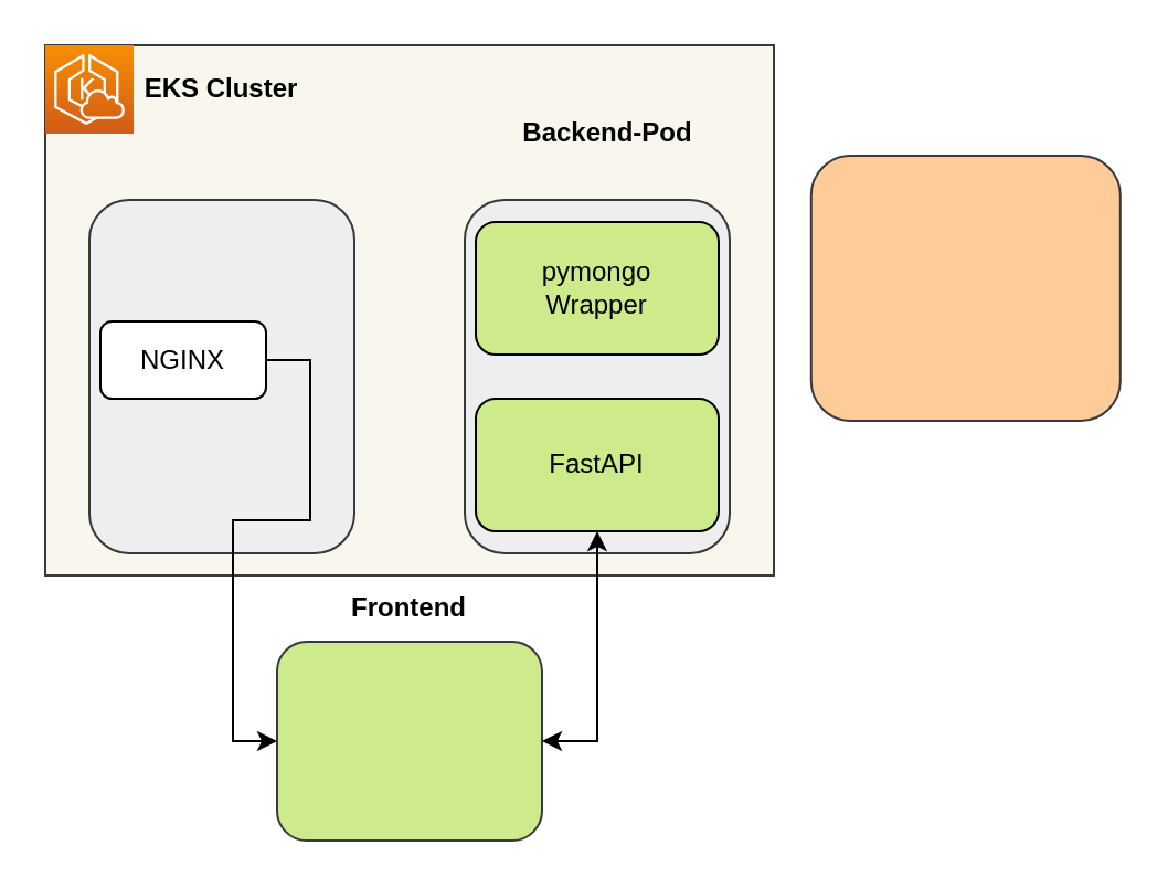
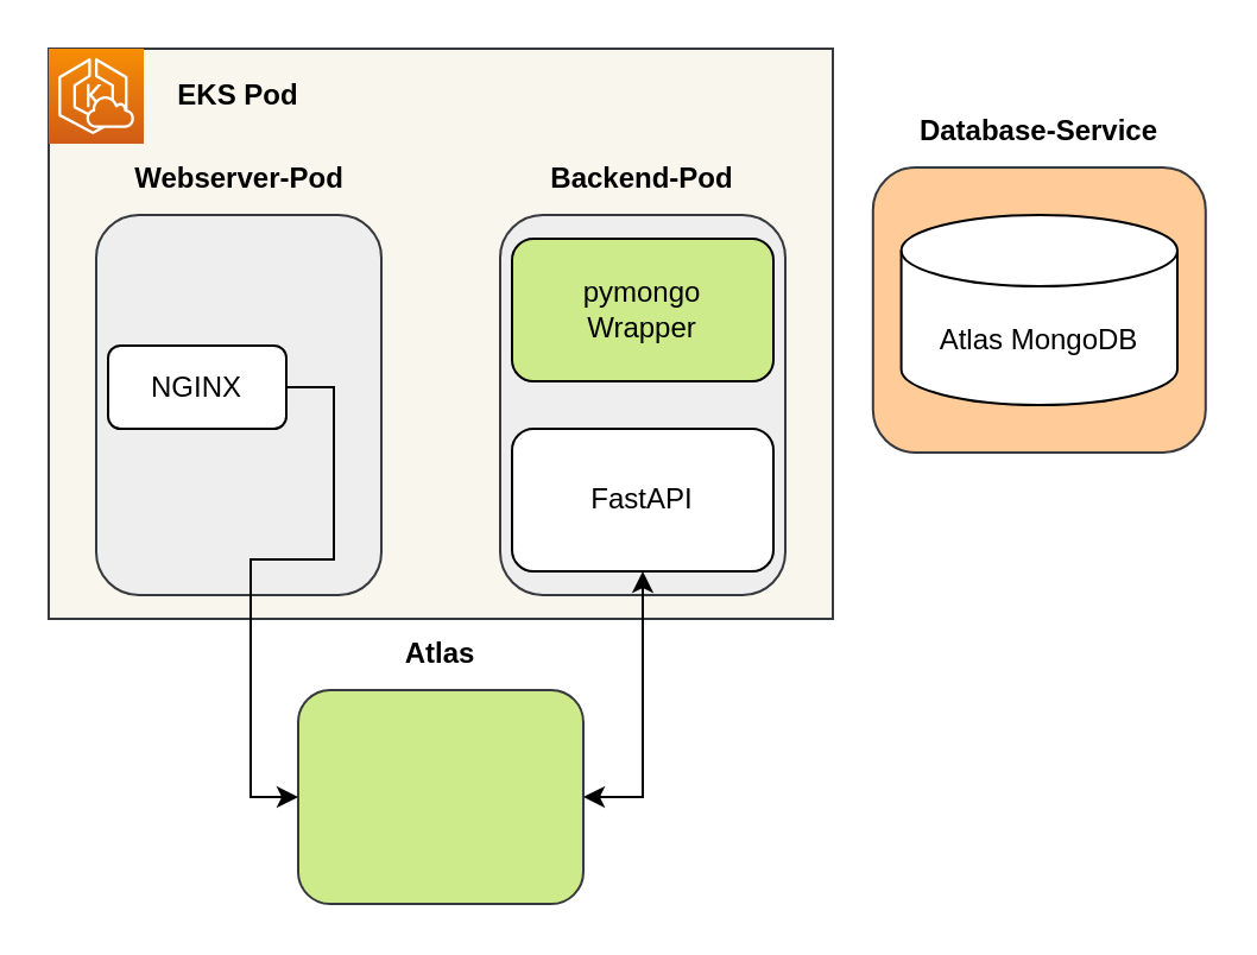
- <mxCell id="4" value="&lt;b&gt;EKS Cluster&lt;/b&gt;" style="text;html=1;strokeColor=none;fillColor=none;align=center;verticalAlign=middle;whiteSpace=wrap;rounded=0;" vertex="1" parent="1"><mxGeometry x="60" y="25" width="80" height="30" as="geometry" /></mxCell>
+ <mxCell id="4" value="&lt;b&gt;EKS Pod&lt;/b&gt;" style="text;html=1;strokeColor=none;fillColor=none;align=center;verticalAlign=middle;whiteSpace=wrap;rounded=0;" vertex="1" parent="1"><mxGeometry x="60" y="25" width="80" height="30" as="geometry" /></mxCell>
+ <mxCell id="18" value="Database-Service" style="text;html=1;strokeColor=none;fillColor=none;align=center;verticalAlign=middle;whiteSpace=wrap;rounded=0;fontStyle=1" vertex="1" parent="1"><mxGeometry x="381.9" y="40" width="110" height="30" as="geometry" /></mxCell>
- <mxCell id="11" value="&lt;b&gt;Backend-Pod&lt;/b&gt;" style="text;html=1;strokeColor=none;fillColor=none;align=center;verticalAlign=middle;whiteSpace=wrap;rounded=0;" vertex="1" parent="1"><mxGeometry x="233" y="45" width="84" height="30" as="geometry" /></mxCell>
+ <mxCell id="11" value="&lt;b&gt;Backend-Pod&lt;/b&gt;" style="text;html=1;strokeColor=none;fillColor=none;align=center;verticalAlign=middle;whiteSpace=wrap;rounded=0;" vertex="1" parent="1"><mxGeometry x="228" y="60" width="84" height="30" as="geometry" /></mxCell>
+ <mxCell id="10" value="&lt;b&gt;Webserver-Pod&lt;/b&gt;" style="text;html=1;strokeColor=none;fillColor=none;align=center;verticalAlign=middle;whiteSpace=wrap;rounded=0;" vertex="1" parent="1"><mxGeometry x="52.5" y="60" width="95" height="30" as="geometry" /></mxCell>
+ <mxCell id="17" value="Atlas MongoDB" style="shape=cylinder3;whiteSpace=wrap;html=1;boundedLbl=1;backgroundOutline=1;size=15;" vertex="1" parent="1"><mxGeometry x="378.8" y="90" width="116.2" height="80" as="geometry" /></mxCell>
- <mxCell id="15" value="FastAPI" style="rounded=1;whiteSpace=wrap;html=1;fillColor=#cdeb8b;" vertex="1" parent="1"><mxGeometry x="215" y="180" width="110" height="60" as="geometry" /></mxCell>
+ <mxCell id="15" value="FastAPI" style="rounded=1;whiteSpace=wrap;html=1;" vertex="1" parent="1"><mxGeometry x="215" y="180" width="110" height="60" as="geometry" /></mxCell>
- <mxCell id="8" value="&lt;b&gt;Frontend&lt;/b&gt;" style="text;html=1;strokeColor=none;fillColor=none;align=center;verticalAlign=middle;whiteSpace=wrap;rounded=0;" vertex="1" parent="1"><mxGeometry x="155" y="260" width="60" height="30" as="geometry" /></mxCell>
+ <mxCell id="8" value="&lt;b&gt;Atlas&lt;/b&gt;" style="text;html=1;strokeColor=none;fillColor=none;align=center;verticalAlign=middle;whiteSpace=wrap;rounded=0;" vertex="1" parent="1"><mxGeometry x="155" y="260" width="60" height="30" as="geometry" /></mxCell>
